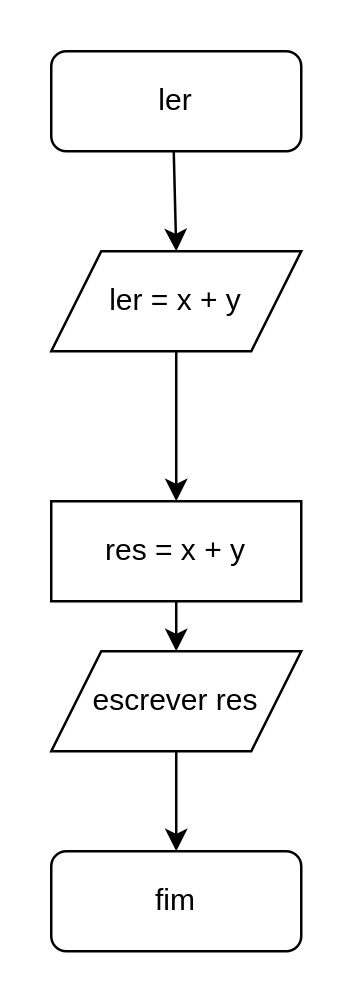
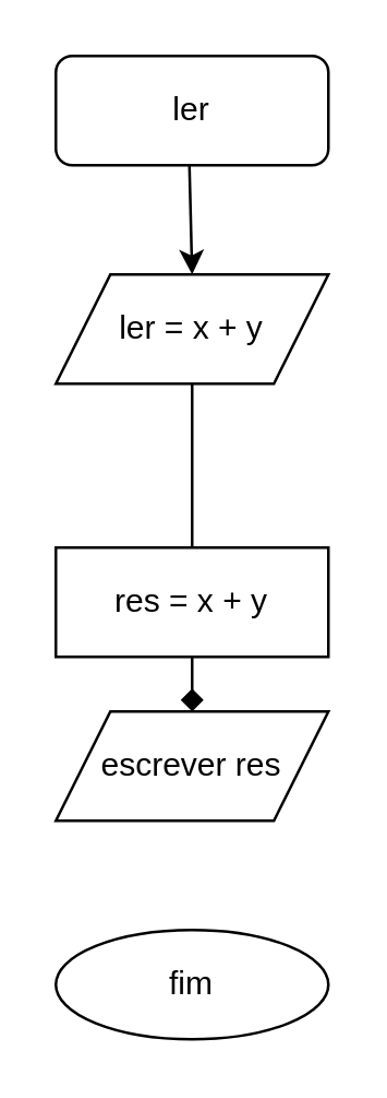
- <mxCell id="6" value="" style="endArrow=classic;html=1;rounded=0;exitX=0.5;exitY=1;exitDx=0;exitDy=0;entryX=0.5;entryY=0;entryDx=0;entryDy=0;" edge="1" parent="1" source="5" target="7"><mxGeometry width="50" height="50" relative="1" as="geometry"><mxPoint x="40" y="220" as="sourcePoint" /><mxPoint x="70" y="200" as="targetPoint" /></mxGeometry></mxCell>
+ <mxCell id="6" value="" style="endArrow=none;html=1;rounded=0;exitX=0.5;exitY=1;exitDx=0;exitDy=0;entryX=0.5;entryY=0;entryDx=0;entryDy=0;" edge="1" parent="1" source="5" target="7"><mxGeometry width="50" height="50" relative="1" as="geometry"><mxPoint x="40" y="220" as="sourcePoint" /><mxPoint x="70" y="200" as="targetPoint" /></mxGeometry></mxCell>
- <mxCell id="8" value="" style="endArrow=classic;html=1;rounded=0;exitX=0.5;exitY=1;exitDx=0;exitDy=0;entryX=0.5;entryY=0;entryDx=0;entryDy=0;entryPerimeter=0;" edge="1" parent="1" source="7" target="10"><mxGeometry width="50" height="50" relative="1" as="geometry"><mxPoint x="30" y="320" as="sourcePoint" /><mxPoint x="70" y="270" as="targetPoint" /></mxGeometry></mxCell>
+ <mxCell id="8" value="" style="endArrow=diamond;html=1;rounded=0;exitX=0.5;exitY=1;exitDx=0;exitDy=0;entryX=0.5;entryY=0;entryDx=0;entryDy=0;entryPerimeter=0;" edge="1" parent="1" source="7" target="10"><mxGeometry width="50" height="50" relative="1" as="geometry"><mxPoint x="30" y="320" as="sourcePoint" /><mxPoint x="70" y="270" as="targetPoint" /></mxGeometry></mxCell>
- <mxCell id="9" value="" style="edgeStyle=orthogonalEdgeStyle;rounded=0;orthogonalLoop=1;jettySize=auto;html=1;entryX=0.5;entryY=0;entryDx=0;entryDy=0;" edge="1" parent="1" source="10" target="11"><mxGeometry relative="1" as="geometry"><mxPoint x="70" y="370" as="targetPoint" /></mxGeometry></mxCell>
- <mxCell id="11" value="fim" style="rounded=1;whiteSpace=wrap;html=1;" vertex="1" parent="1"><mxGeometry x="20" y="340" width="100" height="40" as="geometry" /></mxCell>
+ <mxCell id="11" value="fim" style="ellipse;whiteSpace=wrap;html=1;" vertex="1" parent="1"><mxGeometry x="20" y="340" width="100" height="40" as="geometry" /></mxCell>
